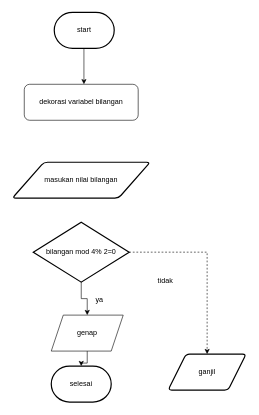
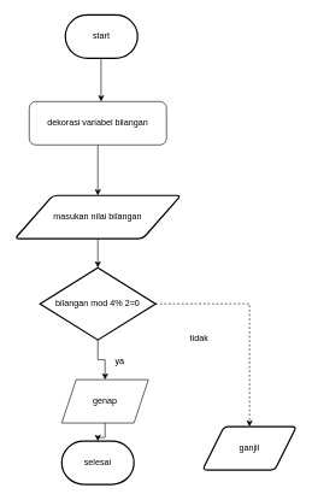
+ <mxCell id="11" value="" style="edgeStyle=orthogonalEdgeStyle;rounded=0;orthogonalLoop=1;jettySize=auto;html=1;" edge="1" parent="1" source="12" target="5"><mxGeometry relative="1" as="geometry" /></mxCell>
+ <mxCell id="4" value="" style="edgeStyle=orthogonalEdgeStyle;rounded=0;orthogonalLoop=1;jettySize=auto;html=1;" edge="1" parent="1" source="5" target="8"><mxGeometry relative="1" as="geometry" /></mxCell>
